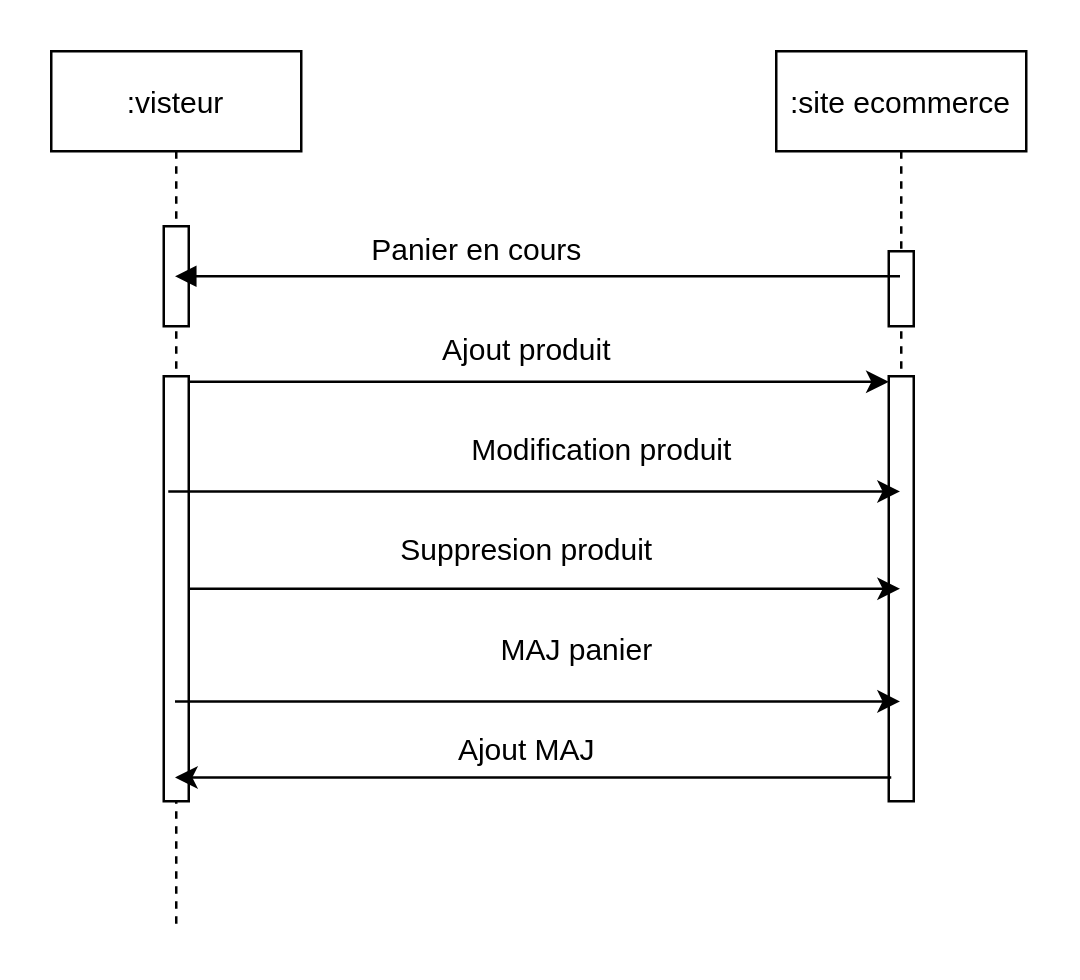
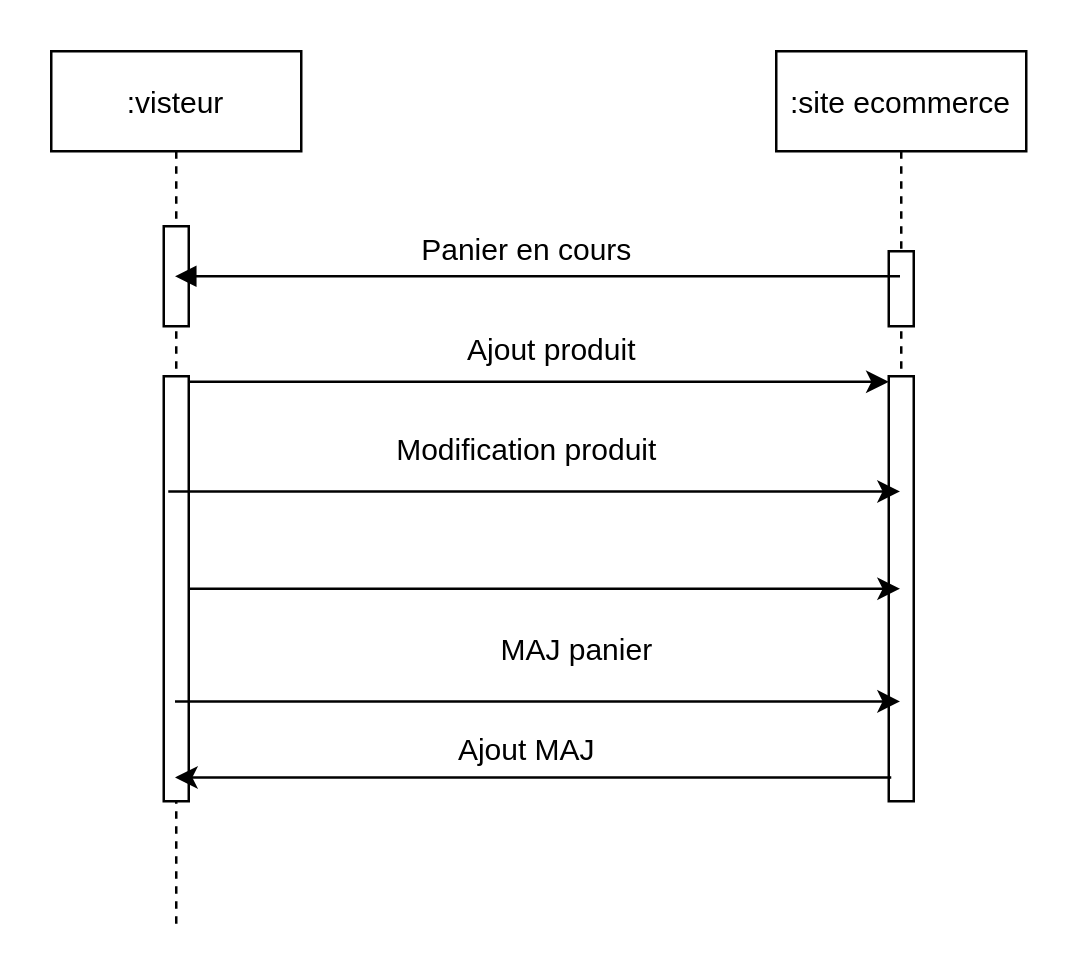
- <mxCell id="9" value="Panier en cours" style="text;html=1;align=center;verticalAlign=middle;resizable=0;points=[];autosize=1;strokeColor=none;fillColor=none;" parent="1" vertex="1"><mxGeometry x="140" y="90" width="100" height="20" as="geometry" /></mxCell>
+ <mxCell id="9" value="Panier en cours" style="text;html=1;align=center;verticalAlign=middle;resizable=0;points=[];autosize=1;strokeColor=none;fillColor=none;" parent="1" vertex="1"><mxGeometry x="160" y="90" width="100" height="20" as="geometry" /></mxCell>
- <mxCell id="11" value="Ajout produit" style="text;html=1;align=center;verticalAlign=middle;resizable=0;points=[];autosize=1;strokeColor=none;fillColor=none;" parent="1" vertex="1"><mxGeometry x="170" y="130" width="80" height="20" as="geometry" /></mxCell>
+ <mxCell id="11" value="Ajout produit" style="text;html=1;align=center;verticalAlign=middle;resizable=0;points=[];autosize=1;strokeColor=none;fillColor=none;" parent="1" vertex="1"><mxGeometry x="180" y="130" width="80" height="20" as="geometry" /></mxCell>
- <mxCell id="12" value="Modification produit" style="text;html=1;align=center;verticalAlign=middle;resizable=0;points=[];autosize=1;strokeColor=none;fillColor=none;" parent="1" vertex="1"><mxGeometry x="180" y="170" width="120" height="20" as="geometry" /></mxCell>
+ <mxCell id="12" value="Modification produit" style="text;html=1;align=center;verticalAlign=middle;resizable=0;points=[];autosize=1;strokeColor=none;fillColor=none;" parent="1" vertex="1"><mxGeometry x="150" y="170" width="120" height="20" as="geometry" /></mxCell>
- <mxCell id="14" value="Suppresion produit" style="text;html=1;align=center;verticalAlign=middle;resizable=0;points=[];autosize=1;strokeColor=none;fillColor=none;" parent="1" vertex="1"><mxGeometry x="150" y="210" width="120" height="20" as="geometry" /></mxCell>
